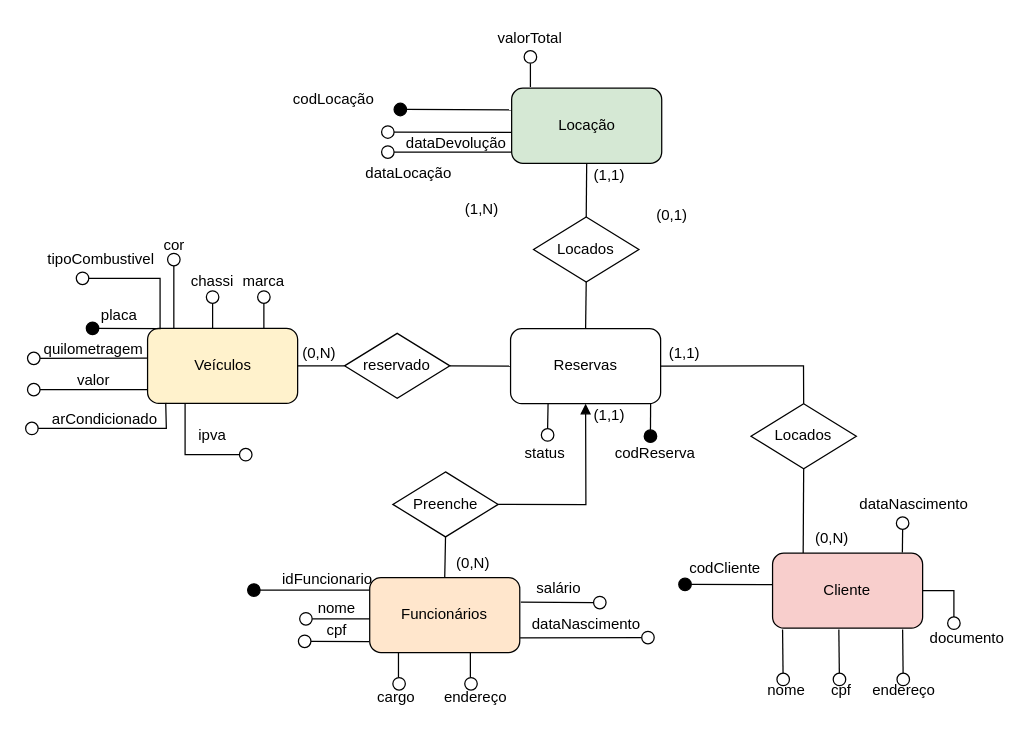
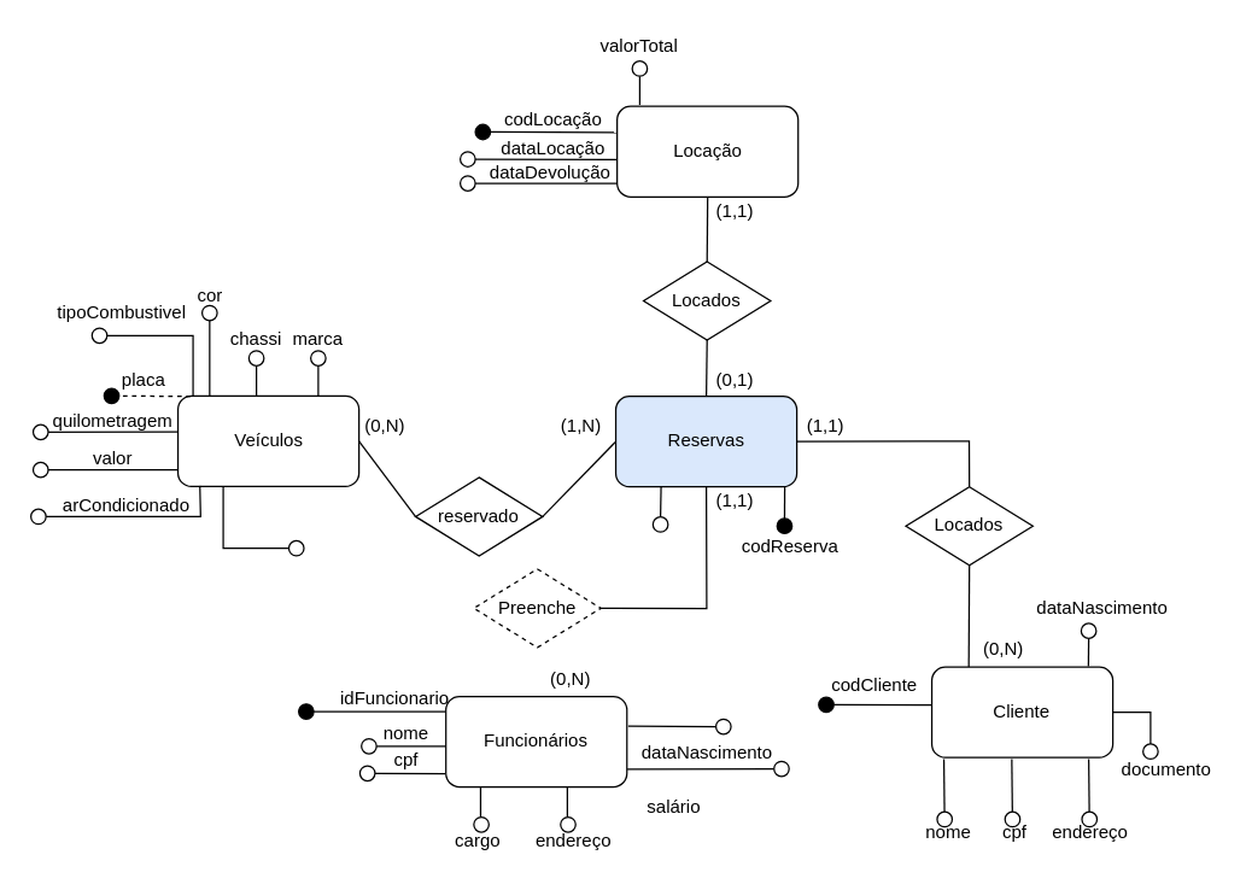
- <mxCell id="53" value="codLocação" style="text;html=1;align=center;verticalAlign=middle;whiteSpace=wrap;rounded=0;" parent="1" vertex="1"><mxGeometry x="229.37" y="69" width="74.5" height="20" as="geometry" /></mxCell>
+ <mxCell id="53" value="codLocação" style="text;html=1;align=center;verticalAlign=middle;whiteSpace=wrap;rounded=0;" parent="1" vertex="1"><mxGeometry x="329.37" y="69" width="74.5" height="20" as="geometry" /></mxCell>
- <mxCell id="50" value="Locação" style="rounded=1;whiteSpace=wrap;html=1;fillColor=#d5e8d4;" parent="1" vertex="1"><mxGeometry x="408.62" y="70" width="120" height="60" as="geometry" /></mxCell>
+ <mxCell id="50" value="Locação" style="rounded=1;whiteSpace=wrap;html=1;" parent="1" vertex="1"><mxGeometry x="408.62" y="70" width="120" height="60" as="geometry" /></mxCell>
- <mxCell id="56" value="dataLocação" style="text;html=1;align=center;verticalAlign=middle;whiteSpace=wrap;rounded=0;" parent="1" vertex="1"><mxGeometry x="287.62" y="132" width="76.5" height="12" as="geometry" /></mxCell>
+ <mxCell id="56" value="dataLocação" style="text;html=1;align=center;verticalAlign=middle;whiteSpace=wrap;rounded=0;" parent="1" vertex="1"><mxGeometry x="327.62" y="92" width="76.5" height="12" as="geometry" /></mxCell>
- <mxCell id="95" value="(1,N&lt;span style=&quot;background-color: initial;&quot;&gt;)&lt;/span&gt;" style="text;html=1;align=center;verticalAlign=middle;whiteSpace=wrap;rounded=0;" vertex="1" parent="1"><mxGeometry x="365.62" y="157" width="38" height="20" as="geometry" /></mxCell>
+ <mxCell id="95" value="(1,N&lt;span style=&quot;background-color: initial;&quot;&gt;)&lt;/span&gt;" style="text;html=1;align=center;verticalAlign=middle;whiteSpace=wrap;rounded=0;" vertex="1" parent="1"><mxGeometry x="365.62" y="272" width="38" height="20" as="geometry" /></mxCell>
- <mxCell id="110" value="(0,1)" style="text;html=1;align=center;verticalAlign=middle;whiteSpace=wrap;rounded=0;" vertex="1" parent="1"><mxGeometry x="517.87" y="162" width="38" height="20" as="geometry" /></mxCell>
+ <mxCell id="110" value="(0,1)" style="text;html=1;align=center;verticalAlign=middle;whiteSpace=wrap;rounded=0;" vertex="1" parent="1"><mxGeometry x="467.87" y="242" width="38" height="20" as="geometry" /></mxCell>
- <mxCell id="89" value="" style="endArrow=none;html=1;rounded=0;entryX=0.088;entryY=0.004;entryDx=0;entryDy=0;entryPerimeter=0;exitX=0;exitY=1;exitDx=0;exitDy=0;" parent="1" source="4" target="2" edge="1"><mxGeometry width="50" height="50" relative="1" as="geometry"><mxPoint x="179" y="342" as="sourcePoint" /><mxPoint x="128" y="262" as="targetPoint" /></mxGeometry></mxCell>
+ <mxCell id="89" value="" style="endArrow=none;html=1;rounded=0;entryX=0.088;entryY=0.004;entryDx=0;entryDy=0;entryPerimeter=0;exitX=0;exitY=1;exitDx=0;exitDy=0;dashed=1;" parent="1" source="4" target="2" edge="1"><mxGeometry width="50" height="50" relative="1" as="geometry"><mxPoint x="179" y="342" as="sourcePoint" /><mxPoint x="128" y="262" as="targetPoint" /></mxGeometry></mxCell>
- <mxCell id="2" value="Veículos" style="rounded=1;whiteSpace=wrap;html=1;fillColor=#fff2cc;" parent="1" vertex="1"><mxGeometry x="117.5" y="262" width="120" height="60" as="geometry" /></mxCell>
+ <mxCell id="2" value="Veículos" style="rounded=1;whiteSpace=wrap;html=1;" parent="1" vertex="1"><mxGeometry x="117.5" y="262" width="120" height="60" as="geometry" /></mxCell>
- <mxCell id="91" value="reservado" style="rhombus;whiteSpace=wrap;html=1;" vertex="1" parent="1"><mxGeometry x="274.99" y="266" width="84.25" height="52" as="geometry" /></mxCell>
+ <mxCell id="91" value="reservado" style="rhombus;whiteSpace=wrap;html=1;" vertex="1" parent="1"><mxGeometry x="274.99" y="316" width="84.25" height="52" as="geometry" /></mxCell>
- <mxCell id="90" value="Reservas" style="rounded=1;whiteSpace=wrap;html=1;" vertex="1" parent="1"><mxGeometry x="407.75" y="262.25" width="120" height="60" as="geometry" /></mxCell>
+ <mxCell id="90" value="Reservas" style="rounded=1;whiteSpace=wrap;html=1;fillColor=#dae8fc;" vertex="1" parent="1"><mxGeometry x="407.75" y="262.25" width="120" height="60" as="geometry" /></mxCell>
- <mxCell id="102" value="" style="endArrow=block;html=1;rounded=0;exitX=1;exitY=0.5;exitDx=0;exitDy=0;entryX=0.5;entryY=1;entryDx=0;entryDy=0;" edge="1" parent="1" source="101" target="90"><mxGeometry width="50" height="50" relative="1" as="geometry"><mxPoint x="652" y="452" as="sourcePoint" /><mxPoint x="652" y="384" as="targetPoint" /><Array as="points"><mxPoint x="468" y="403" /></Array></mxGeometry></mxCell>
+ <mxCell id="102" value="" style="endArrow=none;html=1;rounded=0;exitX=1;exitY=0.5;exitDx=0;exitDy=0;entryX=0.5;entryY=1;entryDx=0;entryDy=0;" edge="1" parent="1" source="101" target="90"><mxGeometry width="50" height="50" relative="1" as="geometry"><mxPoint x="652" y="452" as="sourcePoint" /><mxPoint x="652" y="384" as="targetPoint" /><Array as="points"><mxPoint x="468" y="403" /></Array></mxGeometry></mxCell>
- <mxCell id="9" value="ipva" style="text;html=1;align=center;verticalAlign=middle;whiteSpace=wrap;rounded=0;" parent="1" vertex="1"><mxGeometry x="150" y="338" width="39" height="20" as="geometry" /></mxCell>
- <mxCell id="87" value="status" style="text;html=1;align=center;verticalAlign=middle;whiteSpace=wrap;rounded=0;" parent="1" vertex="1"><mxGeometry x="398.12" y="352.25" width="74.5" height="20" as="geometry" /></mxCell>
- <mxCell id="101" value="Preenche" style="rhombus;whiteSpace=wrap;html=1;" vertex="1" parent="1"><mxGeometry x="313.62" y="376.75" width="84.25" height="52" as="geometry" /></mxCell>
+ <mxCell id="101" value="Preenche" style="rhombus;whiteSpace=wrap;html=1;dashed=1;" vertex="1" parent="1"><mxGeometry x="313.62" y="376.75" width="84.25" height="52" as="geometry" /></mxCell>
- <mxCell id="103" value="" style="endArrow=none;html=1;rounded=0;exitX=0.5;exitY=0;exitDx=0;exitDy=0;entryX=0.5;entryY=1;entryDx=0;entryDy=0;" edge="1" parent="1" source="28" target="101"><mxGeometry width="50" height="50" relative="1" as="geometry"><mxPoint x="652" y="452" as="sourcePoint" /><mxPoint x="652" y="384" as="targetPoint" /></mxGeometry></mxCell>
- <mxCell id="41" value="salário" style="text;html=1;align=center;verticalAlign=middle;whiteSpace=wrap;rounded=0;" parent="1" vertex="1"><mxGeometry x="425.62" y="460.25" width="41.37" height="20" as="geometry" /></mxCell>
+ <mxCell id="41" value="salário" style="text;html=1;align=center;verticalAlign=middle;whiteSpace=wrap;rounded=0;" parent="1" vertex="1"><mxGeometry x="425.62" y="525.25" width="41.37" height="20" as="geometry" /></mxCell>
- <mxCell id="63" value="Cliente" style="rounded=1;whiteSpace=wrap;html=1;fillColor=#f8cecc;" parent="1" vertex="1"><mxGeometry x="617.25" y="441.75" width="120" height="60" as="geometry" /></mxCell>
+ <mxCell id="63" value="Cliente" style="rounded=1;whiteSpace=wrap;html=1;" parent="1" vertex="1"><mxGeometry x="617.25" y="441.75" width="120" height="60" as="geometry" /></mxCell>
- <mxCell id="28" value="Funcionários" style="rounded=1;whiteSpace=wrap;html=1;fillColor=#ffe6cc;" parent="1" vertex="1"><mxGeometry x="295.12" y="461.25" width="120" height="60" as="geometry" /></mxCell>
+ <mxCell id="28" value="Funcionários" style="rounded=1;whiteSpace=wrap;html=1;" parent="1" vertex="1"><mxGeometry x="295.12" y="461.25" width="120" height="60" as="geometry" /></mxCell>
